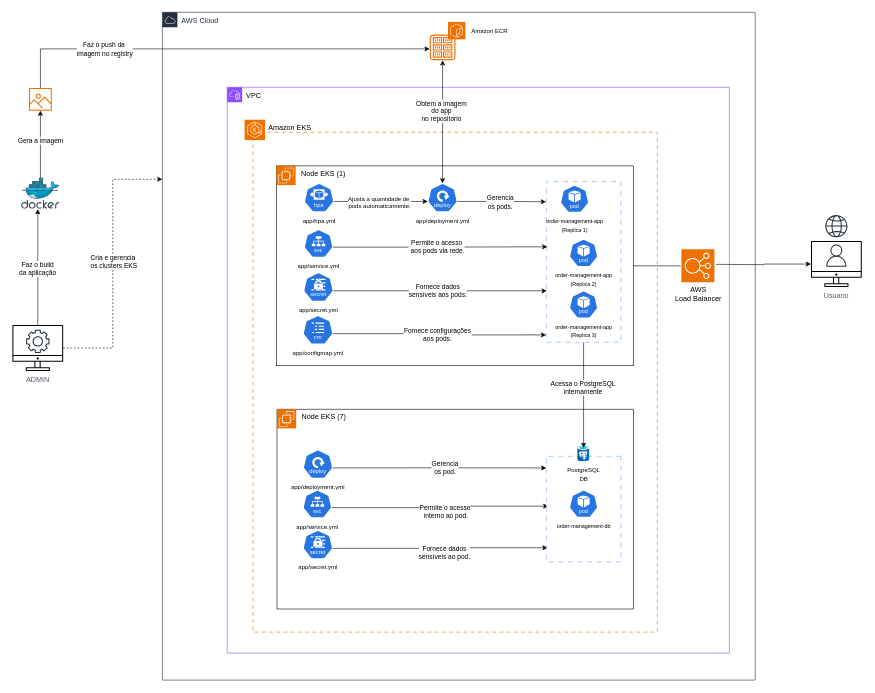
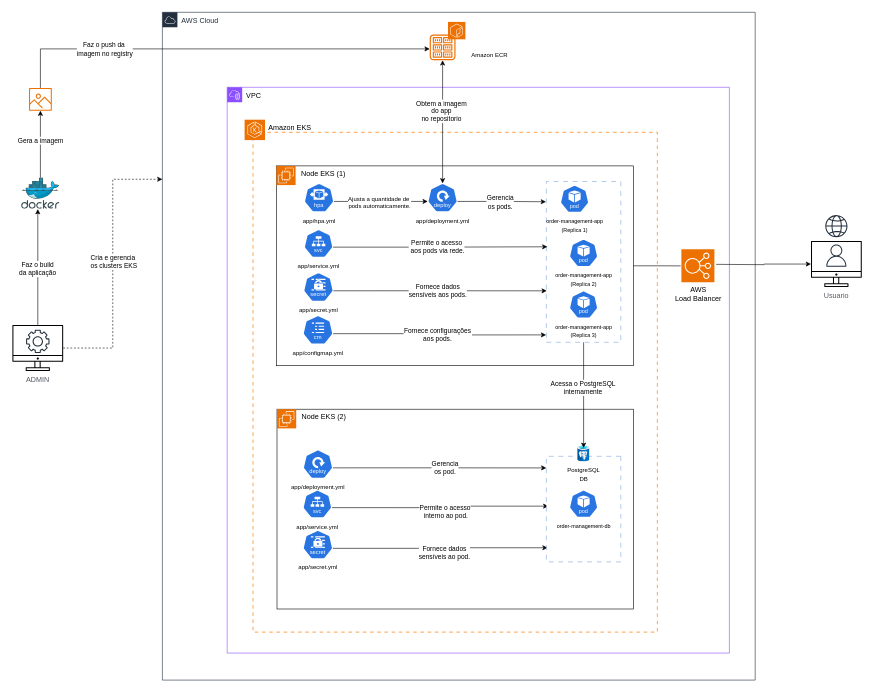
- <mxCell id="53" value="Amazon ECR" style="text;html=1;align=center;verticalAlign=middle;resizable=0;points=[];autosize=1;strokeColor=none;fillColor=none;fontSize=10;" parent="2" vertex="1"><mxGeometry x="505" y="18.5" width="79" height="24" as="geometry" /></mxCell>
+ <mxCell id="53" value="Amazon ECR" style="text;html=1;align=center;verticalAlign=middle;resizable=0;points=[];autosize=1;strokeColor=none;fillColor=none;fontSize=10;" parent="2" vertex="1"><mxGeometry x="505" y="58.5" width="79" height="24" as="geometry" /></mxCell>
- <mxCell id="47" value="Node EKS (7)" style="text;html=1;align=center;verticalAlign=middle;resizable=0;points=[];autosize=1;strokeColor=none;fillColor=none;" parent="45" vertex="1"><mxGeometry x="32" width="92" height="26" as="geometry" /></mxCell>
+ <mxCell id="47" value="Node EKS (2)" style="text;html=1;align=center;verticalAlign=middle;resizable=0;points=[];autosize=1;strokeColor=none;fillColor=none;" parent="45" vertex="1"><mxGeometry x="32" width="92" height="26" as="geometry" /></mxCell>
